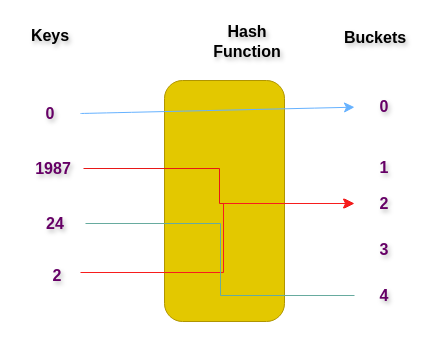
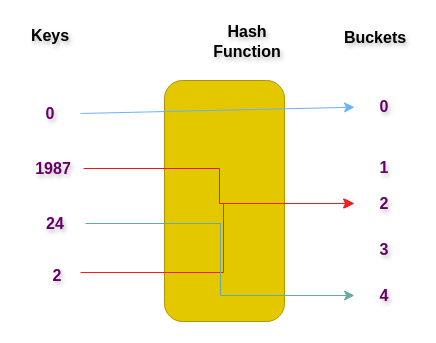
- <mxCell id="13" style="edgeStyle=elbowEdgeStyle;rounded=0;orthogonalLoop=1;jettySize=auto;html=1;exitX=1;exitY=0.5;exitDx=0;exitDy=0;entryX=0;entryY=0.5;entryDx=0;entryDy=0;fontSize=12;startSize=8;endSize=8;strokeColor=#67AB9F;fontColor=#660066;fontStyle=1;textShadow=1;endArrow=none;" edge="1" parent="1" source="14" target="9"><mxGeometry relative="1" as="geometry" /></mxCell>
+ <mxCell id="13" style="edgeStyle=elbowEdgeStyle;rounded=0;orthogonalLoop=1;jettySize=auto;html=1;exitX=1;exitY=0.5;exitDx=0;exitDy=0;entryX=0;entryY=0.5;entryDx=0;entryDy=0;fontSize=12;startSize=8;endSize=8;strokeColor=#67AB9F;fontColor=#660066;fontStyle=1;textShadow=1;" edge="1" parent="1" source="14" target="9"><mxGeometry relative="1" as="geometry" /></mxCell>
